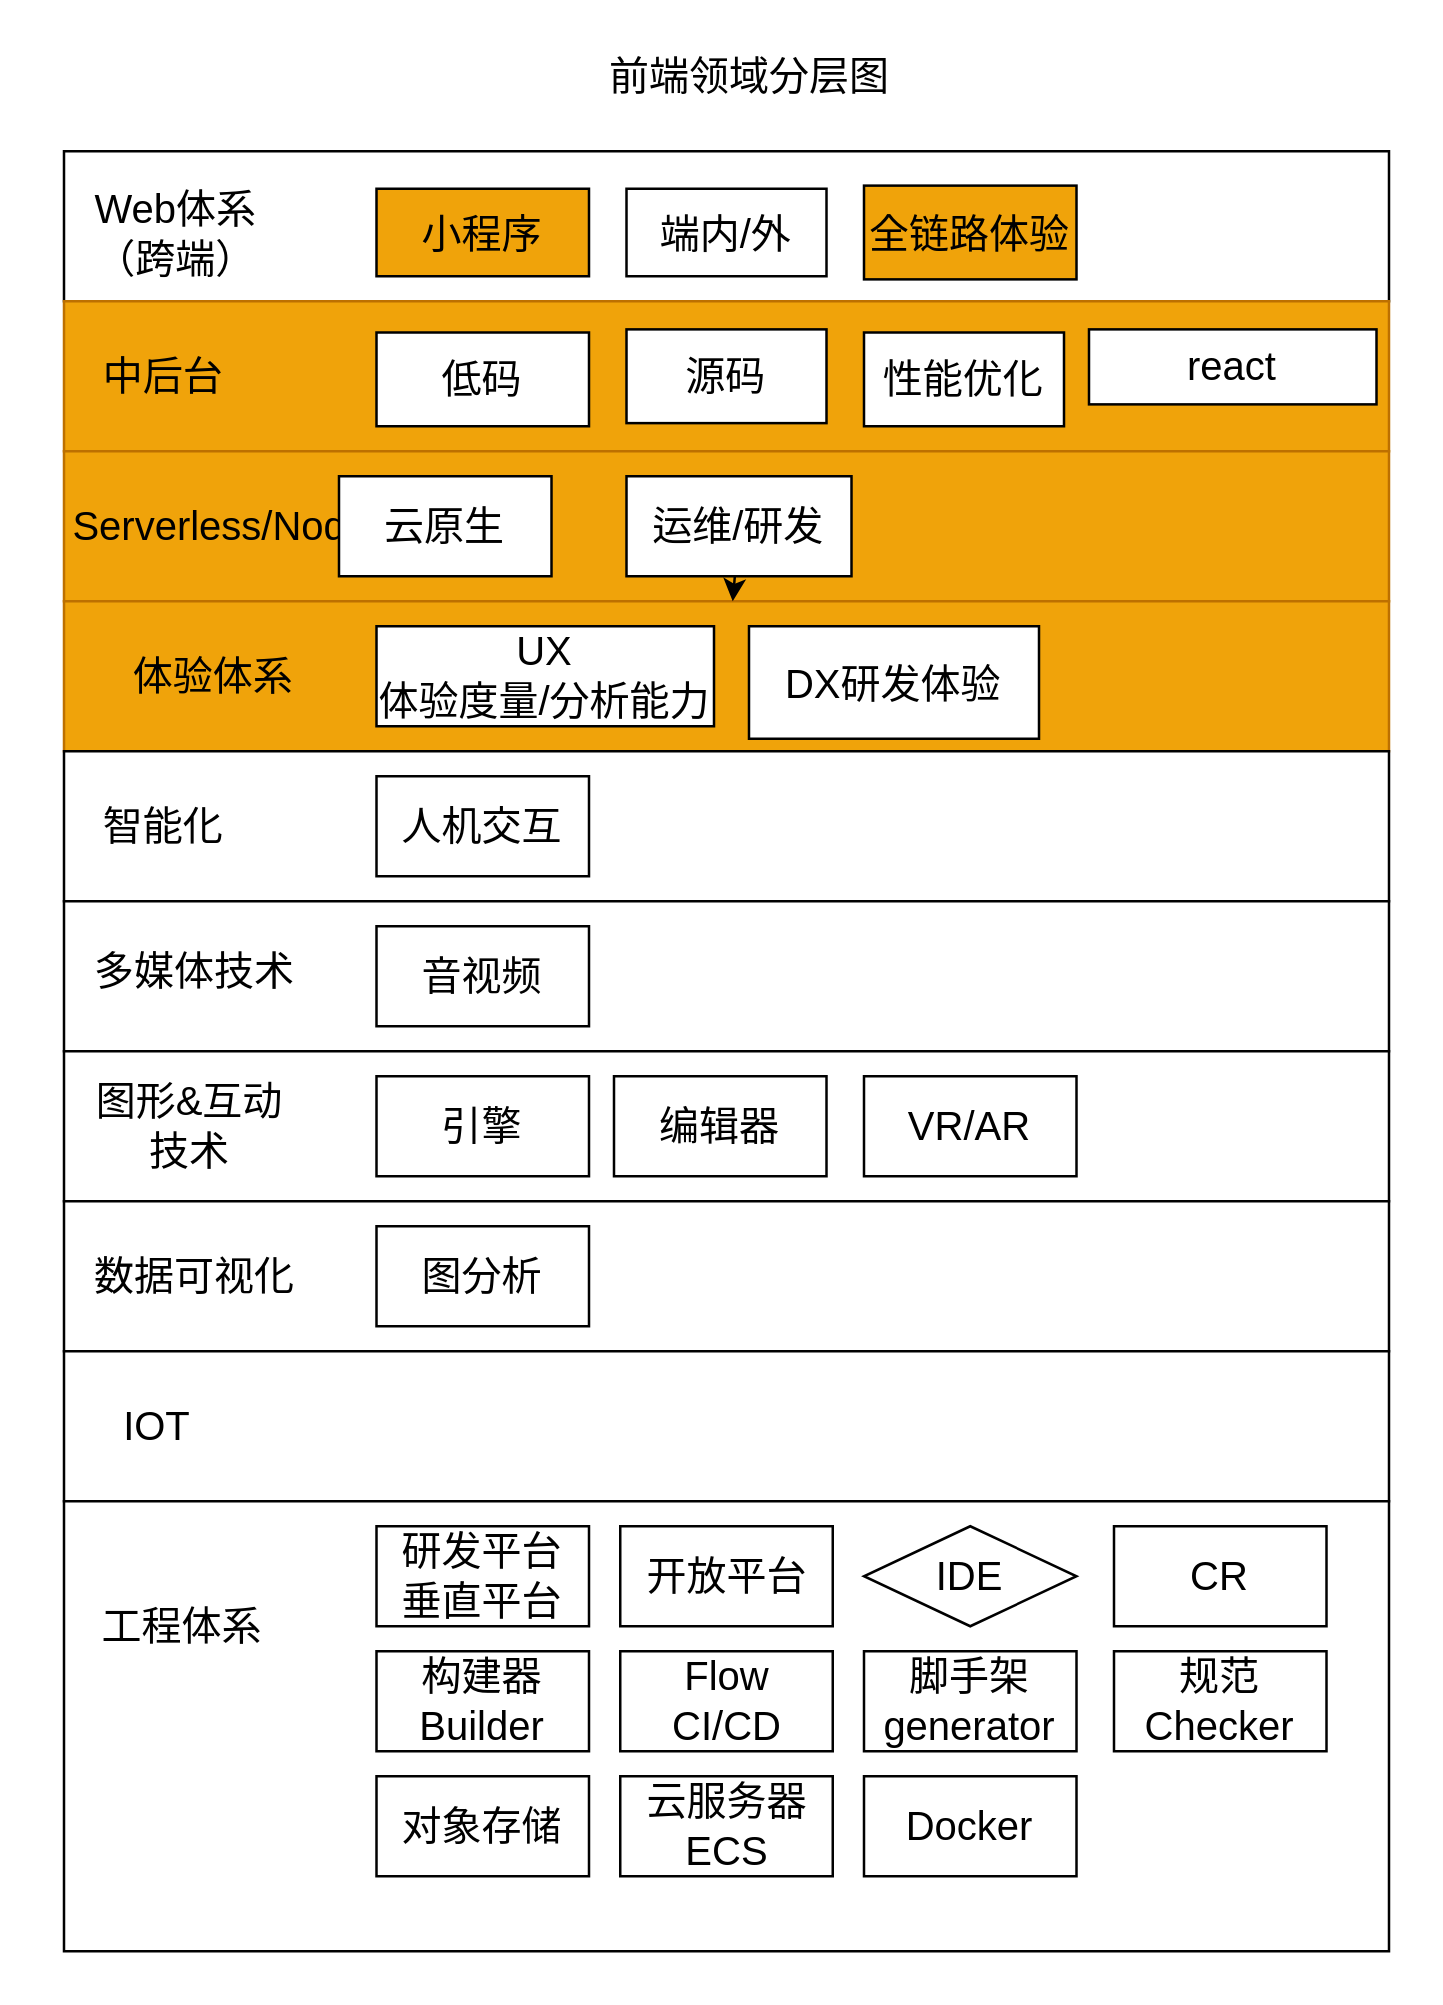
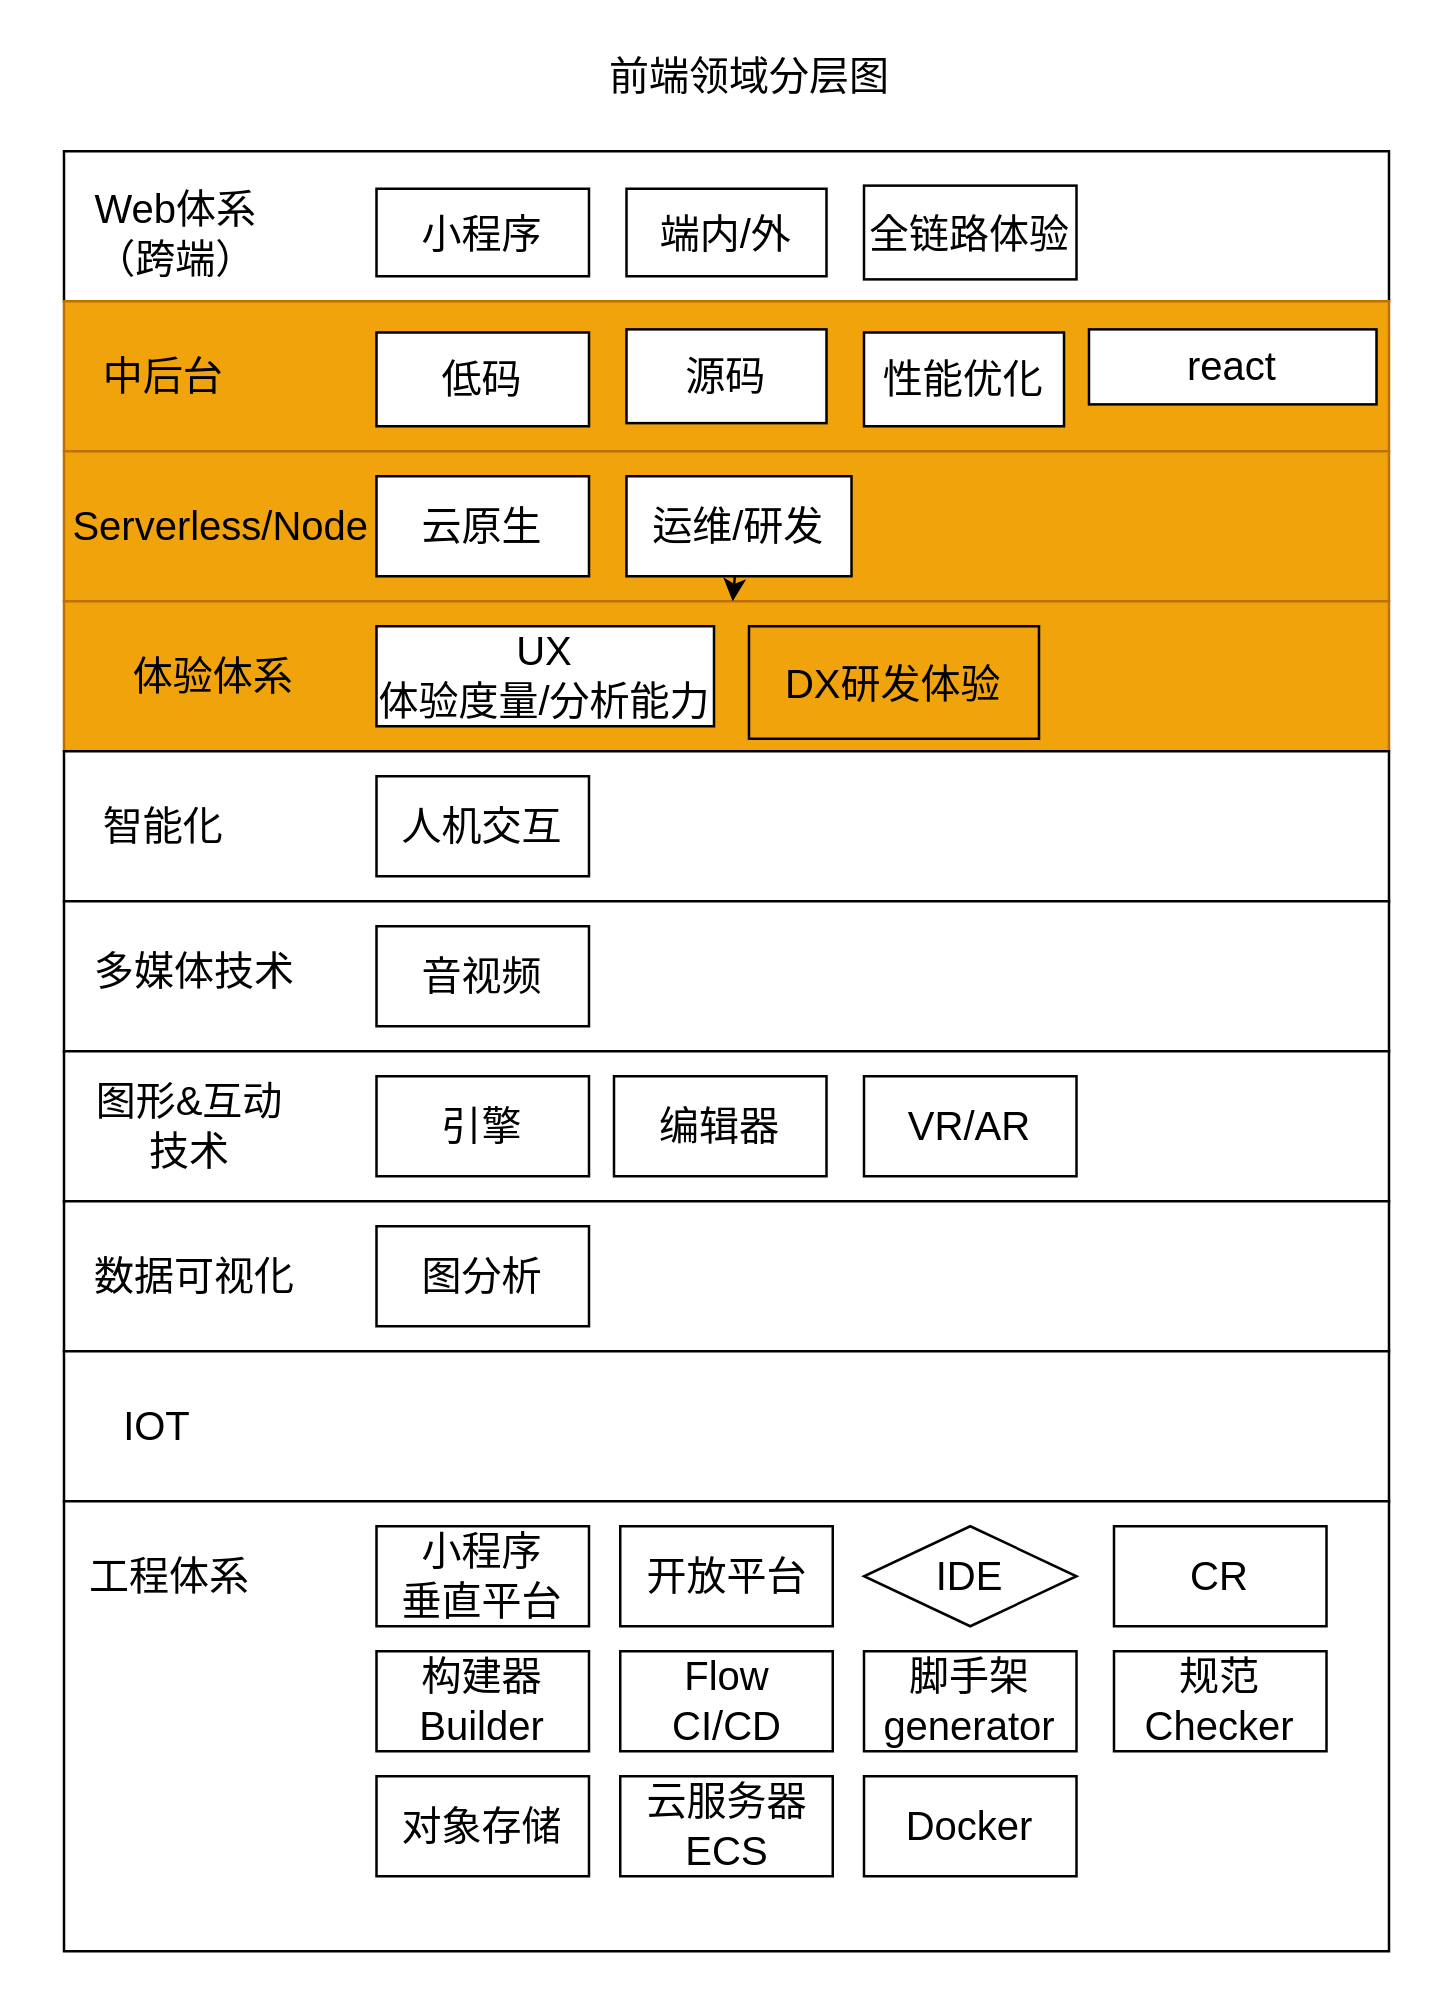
- <mxCell id="21" value="小程序" style="rounded=0;whiteSpace=wrap;html=1;fontSize=16;fillColor=#f0a30a;" parent="1" vertex="1"><mxGeometry x="150" y="75" width="85" height="35" as="geometry" /></mxCell>
+ <mxCell id="21" value="小程序" style="rounded=0;whiteSpace=wrap;html=1;fontSize=16;" parent="1" vertex="1"><mxGeometry x="150" y="75" width="85" height="35" as="geometry" /></mxCell>
- <mxCell id="26" value="全链路体验" style="rounded=0;whiteSpace=wrap;html=1;fontSize=16;fillColor=#f0a30a;" parent="1" vertex="1"><mxGeometry x="345" y="73.75" width="85" height="37.5" as="geometry" /></mxCell>
+ <mxCell id="26" value="全链路体验" style="rounded=0;whiteSpace=wrap;html=1;fontSize=16;" parent="1" vertex="1"><mxGeometry x="345" y="73.75" width="85" height="37.5" as="geometry" /></mxCell>
- <mxCell id="23" value="云原生" style="rounded=0;whiteSpace=wrap;html=1;fontSize=16;" parent="1" vertex="1"><mxGeometry x="135" y="190" width="85" height="40" as="geometry" /></mxCell>
+ <mxCell id="23" value="云原生" style="rounded=0;whiteSpace=wrap;html=1;fontSize=16;" parent="1" vertex="1"><mxGeometry x="150" y="190" width="85" height="40" as="geometry" /></mxCell>
- <mxCell id="28" value="DX研发体验" style="rounded=0;whiteSpace=wrap;html=1;fontSize=16;" parent="1" vertex="1"><mxGeometry x="299" y="250" width="116" height="45" as="geometry" /></mxCell>
+ <mxCell id="28" value="DX研发体验" style="rounded=0;whiteSpace=wrap;html=1;fontSize=16;fillColor=#f0a30a;" parent="1" vertex="1"><mxGeometry x="299" y="250" width="116" height="45" as="geometry" /></mxCell>
- <mxCell id="44" value="研发平台&lt;br&gt;垂直平台" style="rounded=0;whiteSpace=wrap;html=1;fontSize=16;" parent="1" vertex="1"><mxGeometry x="150" y="610" width="85" height="40" as="geometry" /></mxCell>
+ <mxCell id="44" value="小程序&lt;br&gt;垂直平台" style="rounded=0;whiteSpace=wrap;html=1;fontSize=16;" parent="1" vertex="1"><mxGeometry x="150" y="610" width="85" height="40" as="geometry" /></mxCell>
- <mxCell id="38" value="工程体系" style="text;html=1;strokeColor=none;fillColor=none;align=center;verticalAlign=middle;whiteSpace=wrap;rounded=0;fontSize=16;" parent="1" vertex="1"><mxGeometry x="30" y="635" width="85" height="30" as="geometry" /></mxCell>
+ <mxCell id="38" value="工程体系" style="text;html=1;strokeColor=none;fillColor=none;align=center;verticalAlign=middle;whiteSpace=wrap;rounded=0;fontSize=16;" parent="1" vertex="1"><mxGeometry x="25" y="615" width="85" height="30" as="geometry" /></mxCell>
